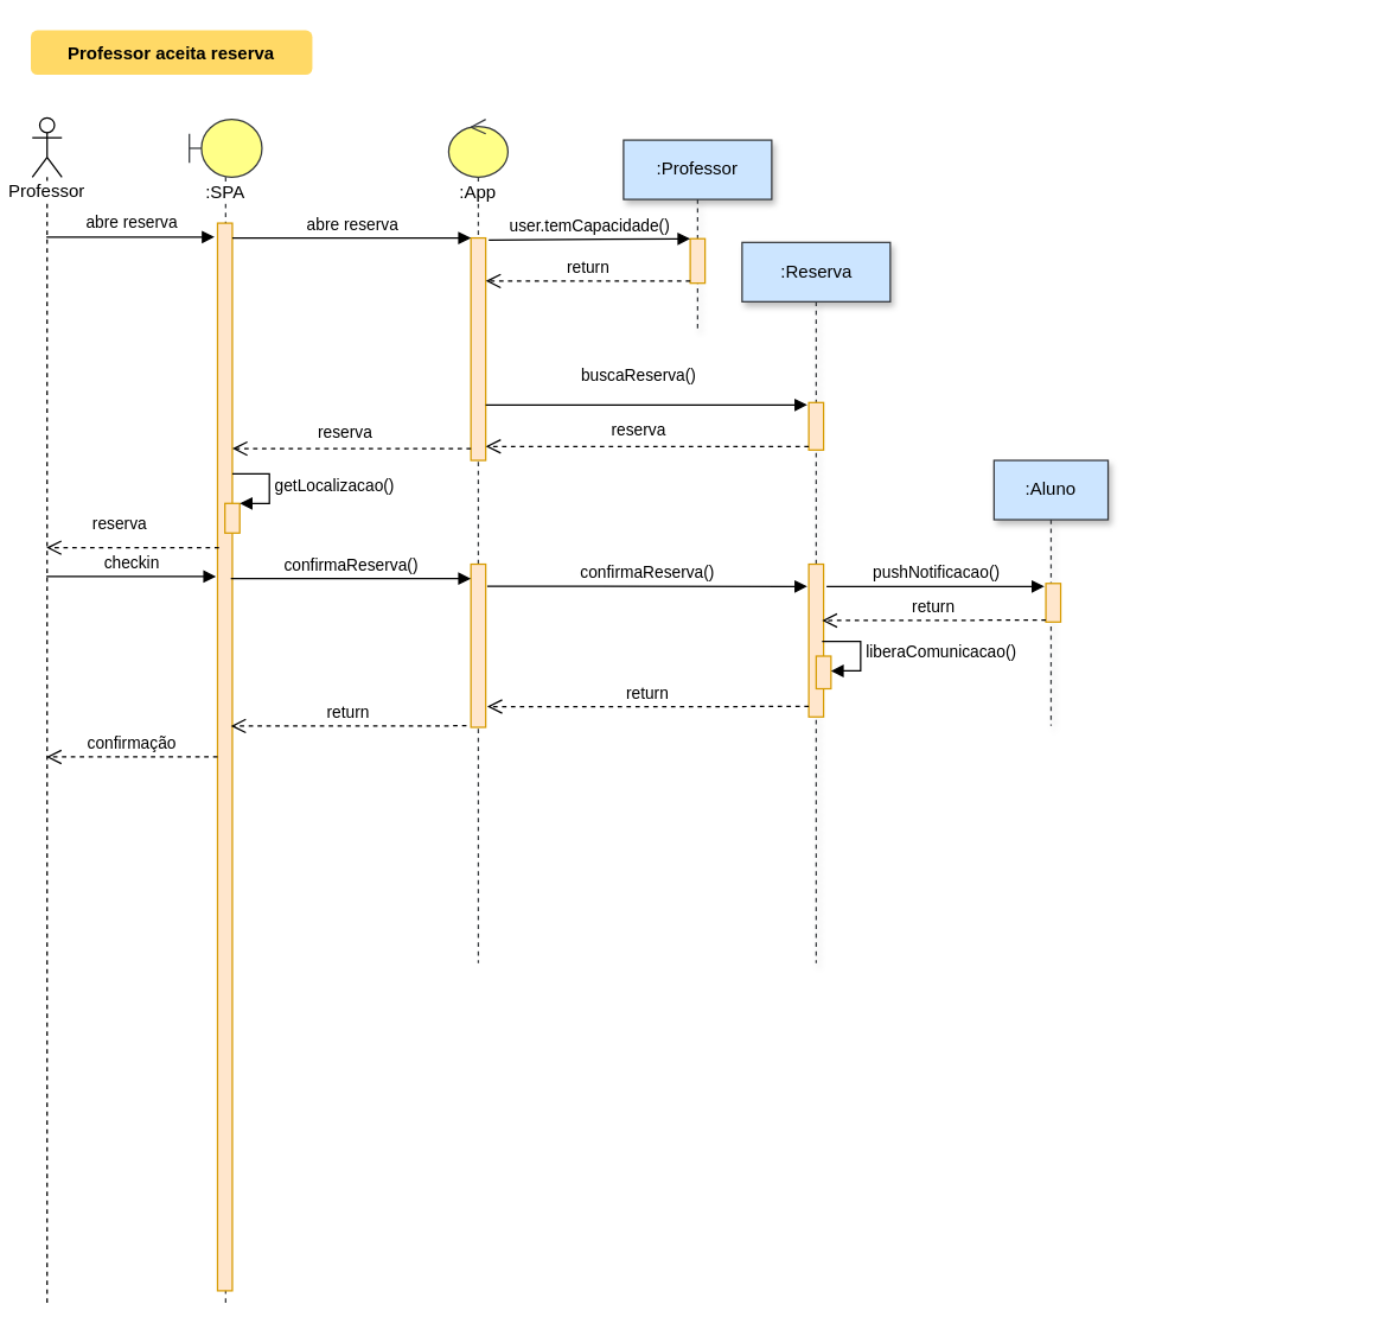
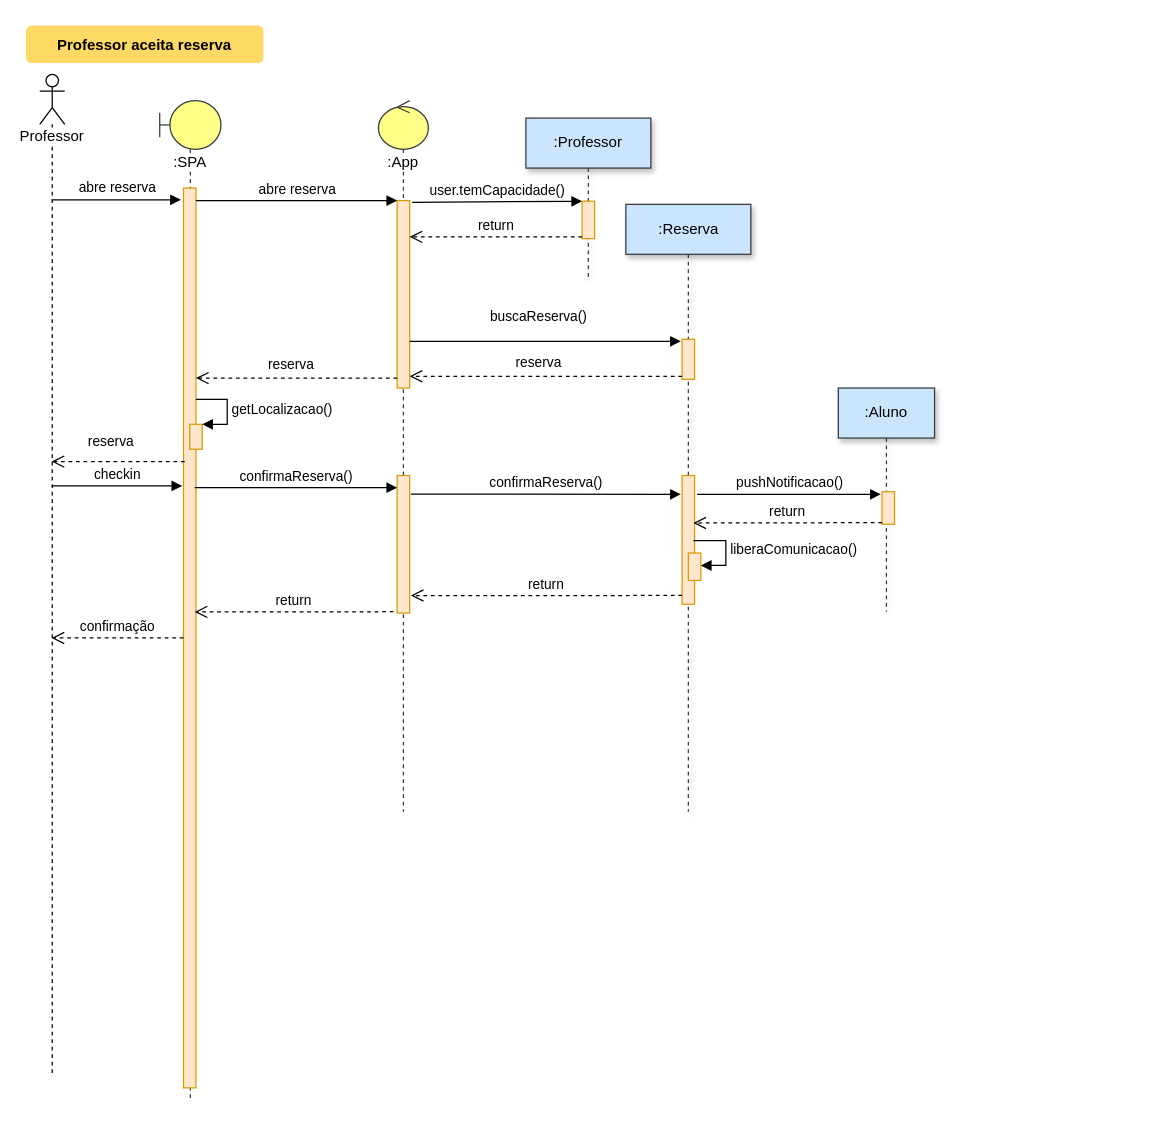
- <mxCell id="5" value="Professor" style="shape=umlLifeline;participant=umlActor;perimeter=lifelinePerimeter;whiteSpace=wrap;html=1;container=1;collapsible=0;recursiveResize=0;verticalAlign=top;spacingTop=36;labelBackgroundColor=#ffffff;outlineConnect=0;" parent="1" vertex="1"><mxGeometry x="21" y="79" width="20" height="800" as="geometry" /></mxCell>
+ <mxCell id="5" value="Professor" style="shape=umlLifeline;participant=umlActor;perimeter=lifelinePerimeter;whiteSpace=wrap;html=1;container=1;collapsible=0;recursiveResize=0;verticalAlign=top;spacingTop=36;labelBackgroundColor=#ffffff;outlineConnect=0;" parent="1" vertex="1"><mxGeometry x="31" y="59" width="20" height="800" as="geometry" /></mxCell>
